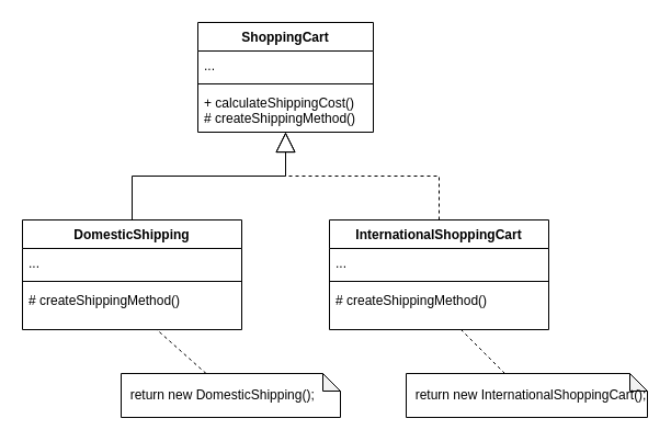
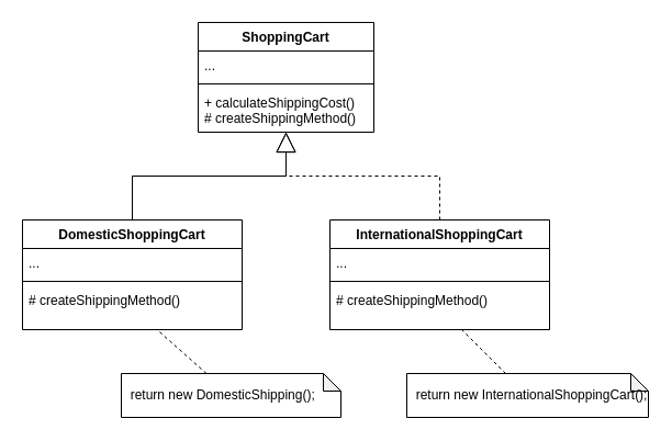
- <mxCell id="6" value="DomesticShipping" style="swimlane;fontStyle=1;align=center;verticalAlign=top;childLayout=stackLayout;horizontal=1;startSize=26;horizontalStack=0;resizeParent=1;resizeParentMax=0;resizeLast=0;collapsible=1;marginBottom=0;whiteSpace=wrap;html=1;" vertex="1" parent="1"><mxGeometry x="20" y="200" width="200" height="100" as="geometry" /></mxCell>
+ <mxCell id="6" value="DomesticShoppingCart" style="swimlane;fontStyle=1;align=center;verticalAlign=top;childLayout=stackLayout;horizontal=1;startSize=26;horizontalStack=0;resizeParent=1;resizeParentMax=0;resizeLast=0;collapsible=1;marginBottom=0;whiteSpace=wrap;html=1;" vertex="1" parent="1"><mxGeometry x="20" y="200" width="200" height="100" as="geometry" /></mxCell>
